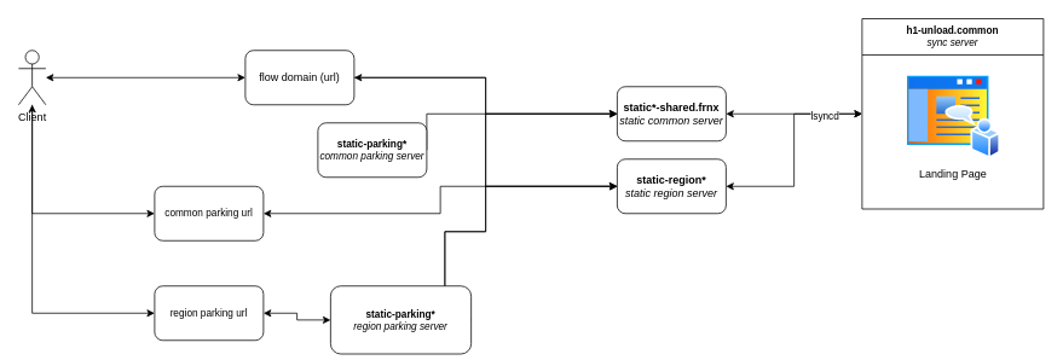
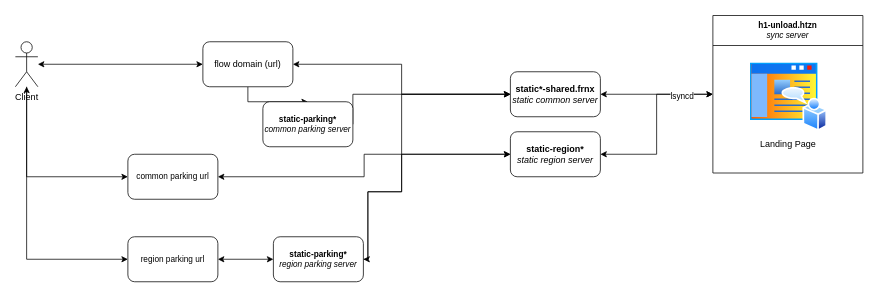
- <mxCell id="14" value="h1-unload.common&lt;div&gt;&lt;i&gt;&lt;span style=&quot;font-weight: normal;&quot;&gt;sync server&lt;/span&gt;&lt;/i&gt;&lt;/div&gt;" style="swimlane;whiteSpace=wrap;html=1;fontSize=11;startSize=40;" vertex="1" parent="1"><mxGeometry x="950" y="20" width="200" height="210" as="geometry" /></mxCell>
+ <mxCell id="14" value="h1-unload.htzn&lt;div&gt;&lt;i&gt;&lt;span style=&quot;font-weight: normal;&quot;&gt;sync server&lt;/span&gt;&lt;/i&gt;&lt;/div&gt;" style="swimlane;whiteSpace=wrap;html=1;fontSize=11;startSize=40;" vertex="1" parent="1"><mxGeometry x="950" y="20" width="200" height="210" as="geometry" /></mxCell>
- <mxCell id="6" style="edgeStyle=orthogonalEdgeStyle;rounded=0;orthogonalLoop=1;jettySize=auto;html=1;entryX=0;entryY=0.5;entryDx=0;entryDy=0;" edge="1" parent="1" source="7" target="20"><mxGeometry relative="1" as="geometry" /></mxCell>
+ <mxCell id="6" style="edgeStyle=orthogonalEdgeStyle;rounded=0;orthogonalLoop=1;jettySize=auto;html=1;" edge="1" parent="1" source="7" target="24"><mxGeometry relative="1" as="geometry" /></mxCell>
- <mxCell id="13" value="&lt;div&gt;&lt;b&gt;static-parking*&lt;/b&gt;&lt;/div&gt;&lt;div&gt;&lt;i&gt;region parking server&lt;/i&gt;&lt;/div&gt;" style="rounded=1;whiteSpace=wrap;html=1;fontSize=11;" vertex="1" parent="1"><mxGeometry x="364" y="315" width="155" height="75" as="geometry" /></mxCell>
+ <mxCell id="13" value="&lt;div&gt;&lt;b&gt;static-parking*&lt;/b&gt;&lt;/div&gt;&lt;div&gt;&lt;i&gt;region parking server&lt;/i&gt;&lt;/div&gt;" style="rounded=1;whiteSpace=wrap;html=1;fontSize=11;" vertex="1" parent="1"><mxGeometry x="364" y="315" width="120" height="60" as="geometry" /></mxCell>
